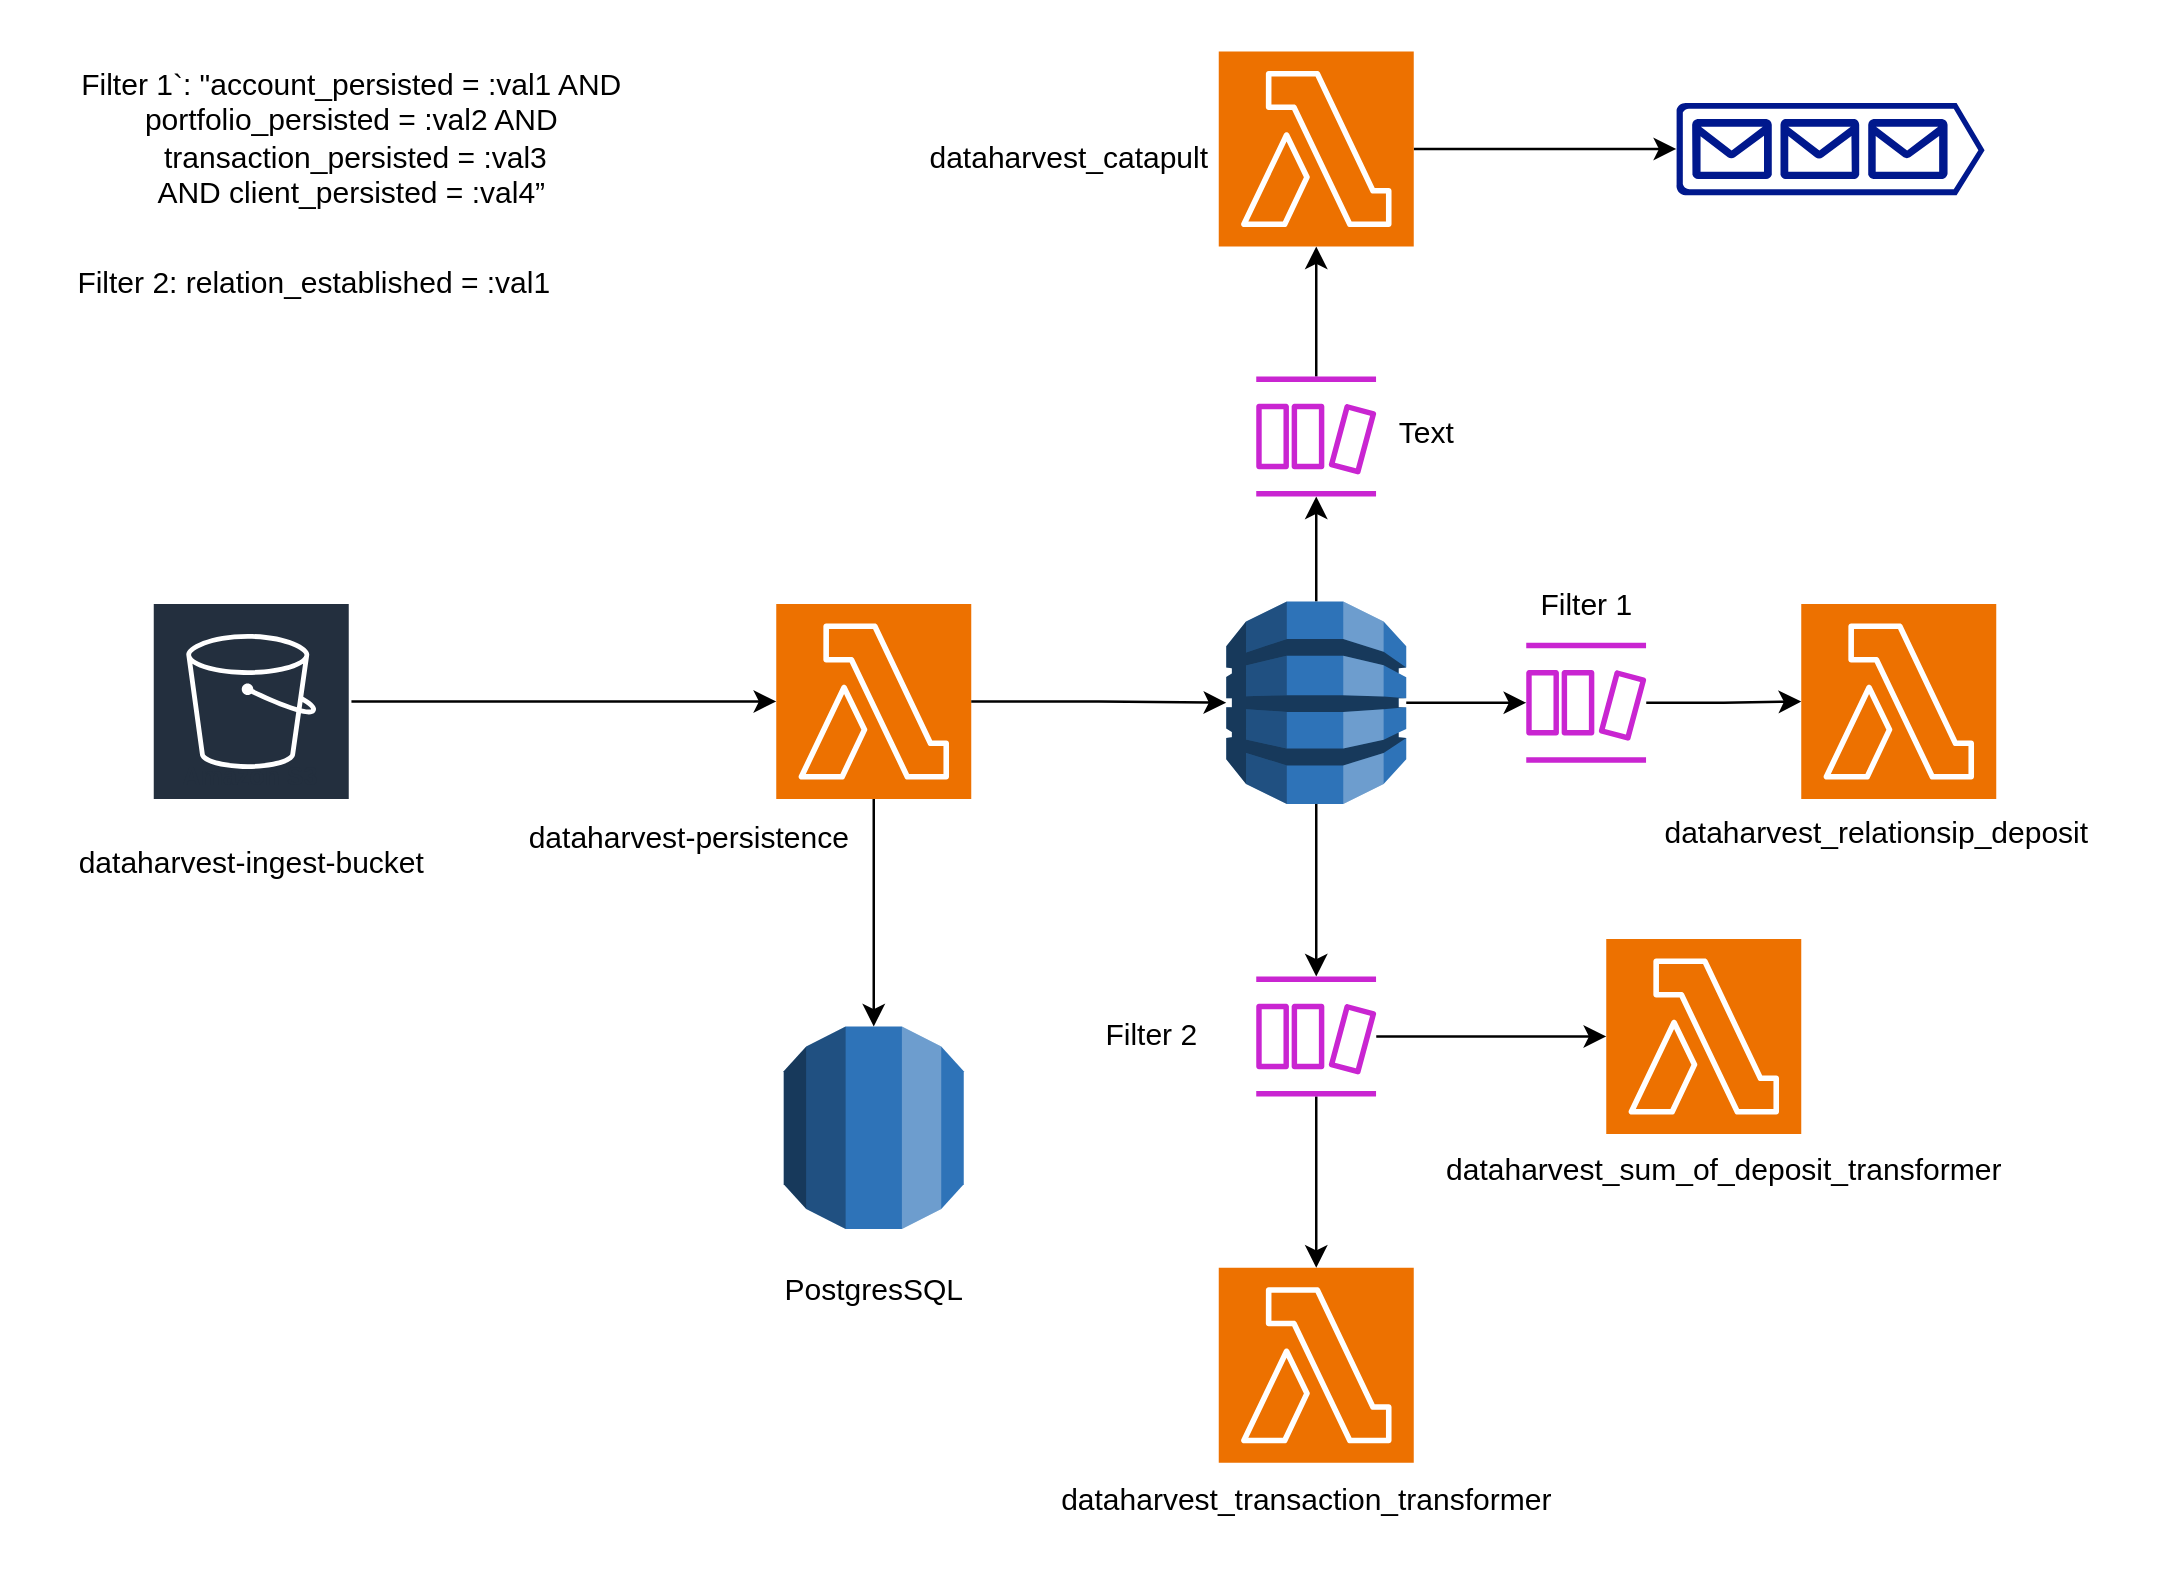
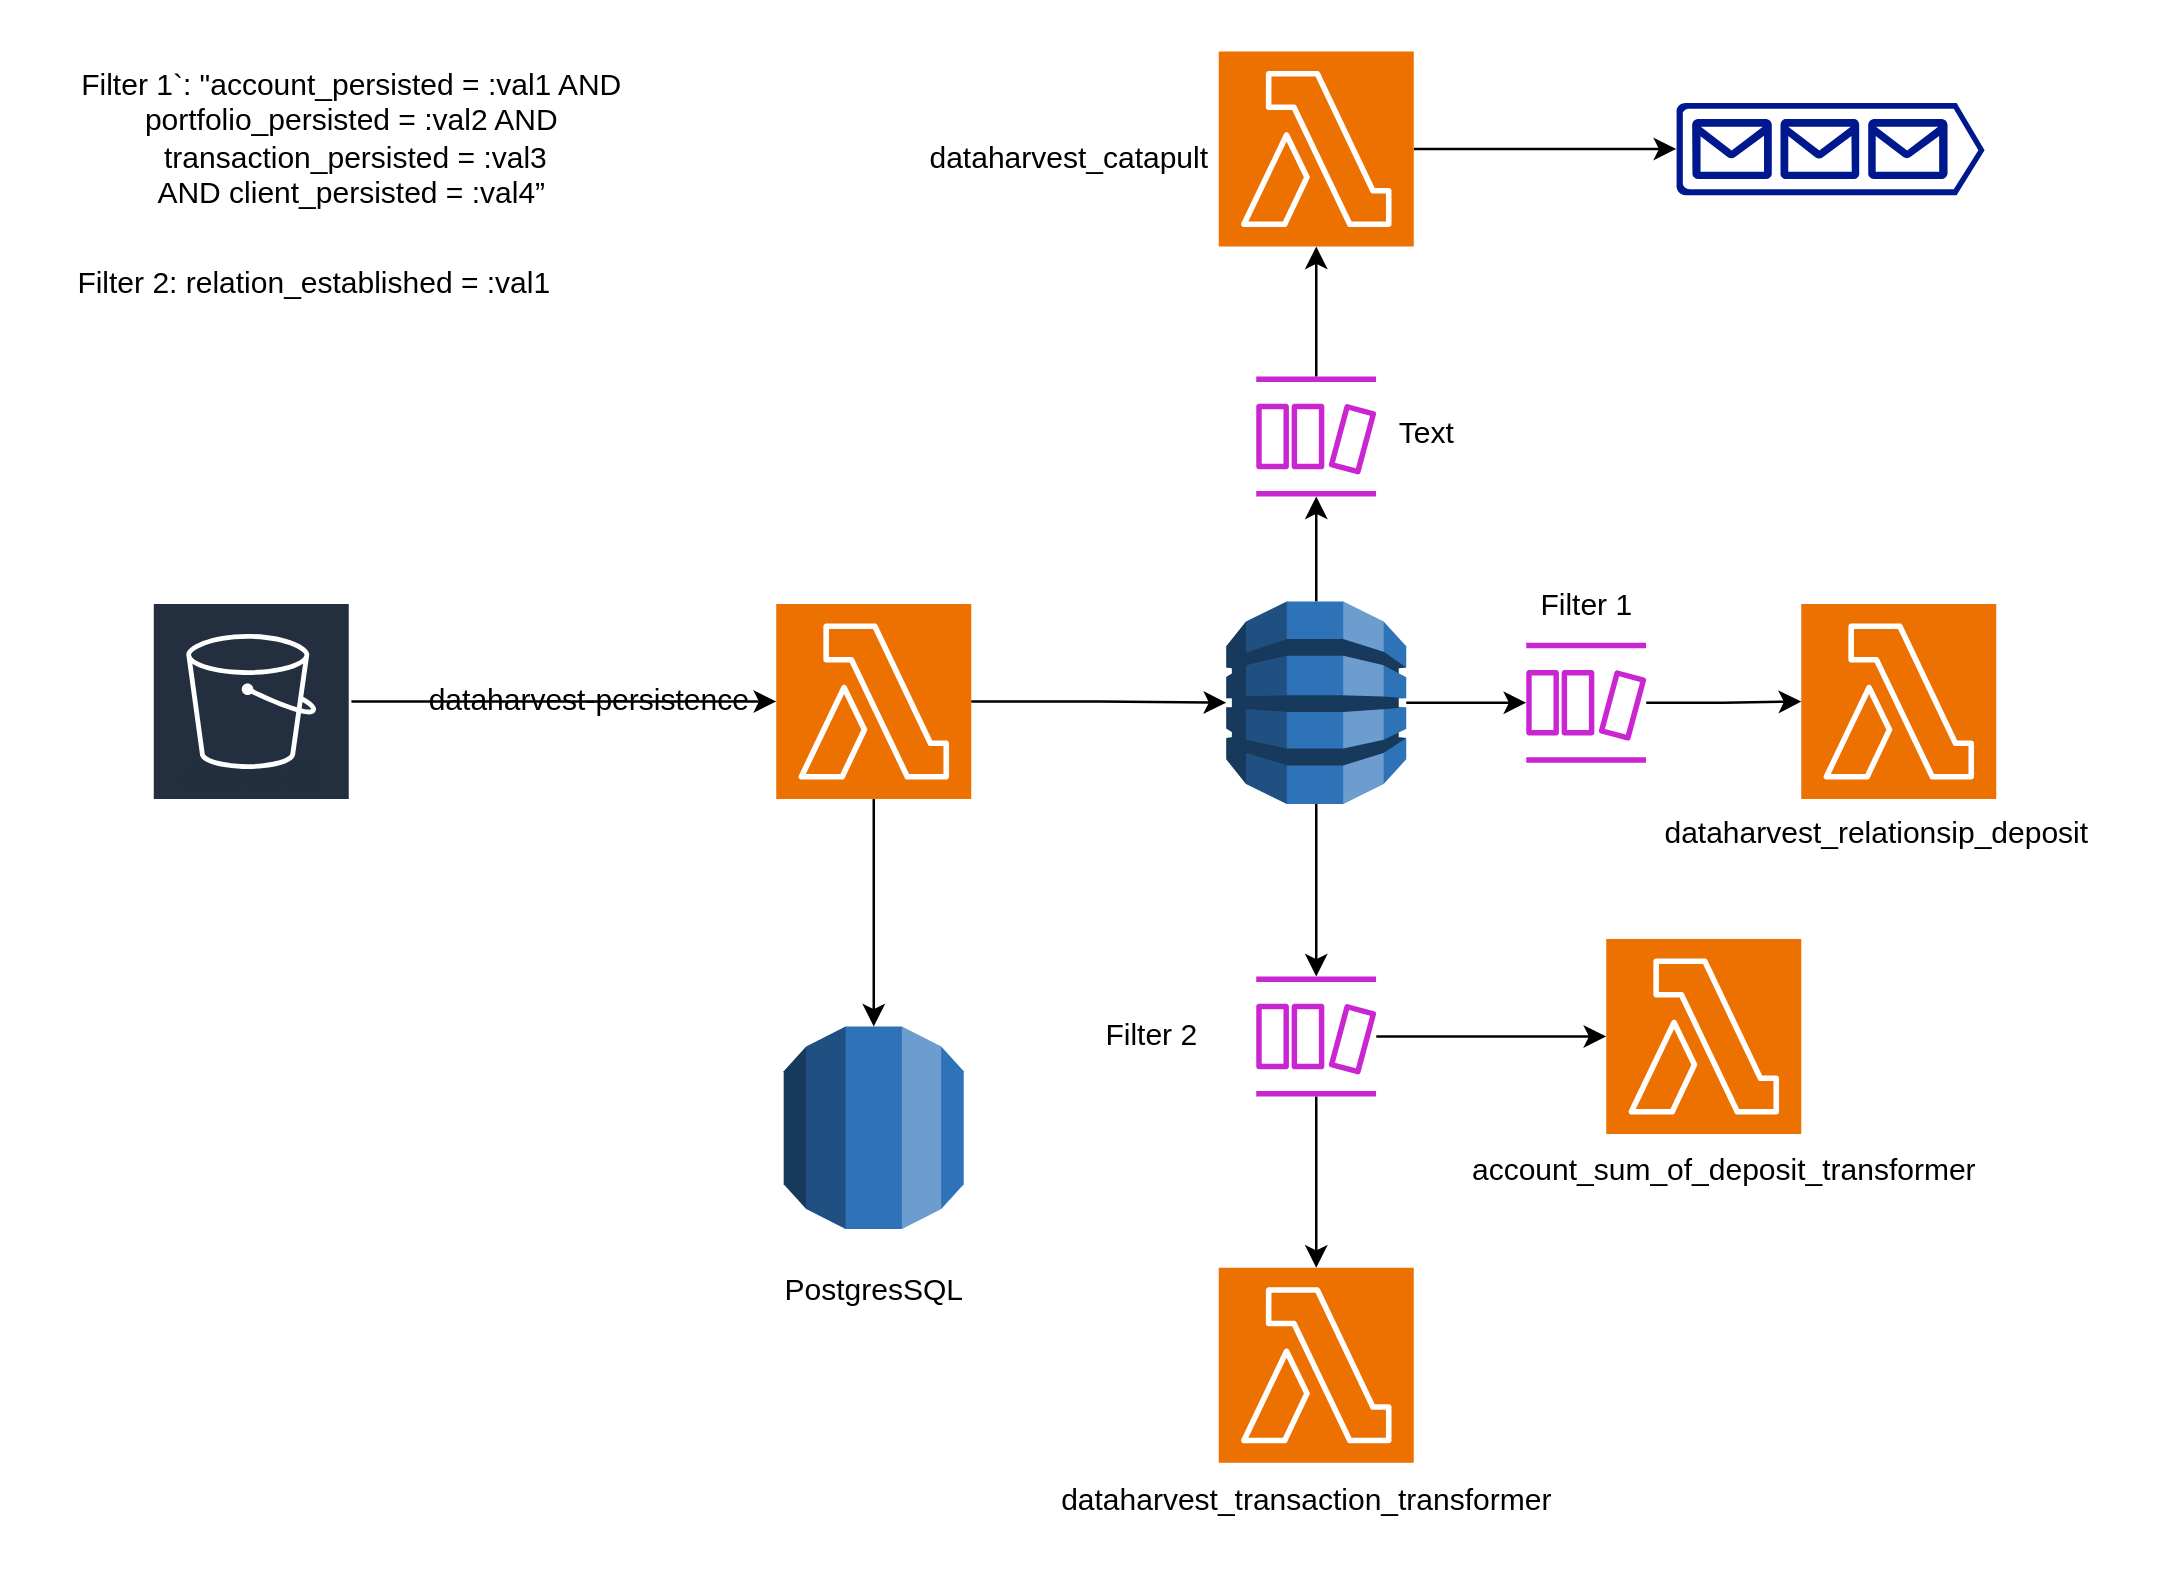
- <mxCell id="15" value="dataharvest-persistence" style="text;html=1;align=center;verticalAlign=middle;resizable=0;points=[];autosize=1;strokeColor=none;fillColor=none;" vertex="1" parent="1"><mxGeometry x="210" y="320" width="130" height="30" as="geometry" /></mxCell>
+ <mxCell id="15" value="dataharvest-persistence" style="text;html=1;align=center;verticalAlign=middle;resizable=0;points=[];autosize=1;strokeColor=none;fillColor=none;" vertex="1" parent="1"><mxGeometry x="170" y="265" width="130" height="30" as="geometry" /></mxCell>
- <mxCell id="13" value="dataharvest-ingest-bucket" style="text;html=1;align=center;verticalAlign=middle;resizable=0;points=[];autosize=1;strokeColor=none;fillColor=none;" vertex="1" parent="1"><mxGeometry x="30" y="330" width="140" height="30" as="geometry" /></mxCell>
- <mxCell id="24" value="dataharvest_sum_of_deposit_transformer" style="text;html=1;align=center;verticalAlign=middle;resizable=0;points=[];autosize=1;strokeColor=none;fillColor=none;" vertex="1" parent="1"><mxGeometry x="574" y="453" width="230" height="30" as="geometry" /></mxCell>
+ <mxCell id="24" value="account_sum_of_deposit_transformer" style="text;html=1;align=center;verticalAlign=middle;resizable=0;points=[];autosize=1;strokeColor=none;fillColor=none;" vertex="1" parent="1"><mxGeometry x="574" y="453" width="230" height="30" as="geometry" /></mxCell>
